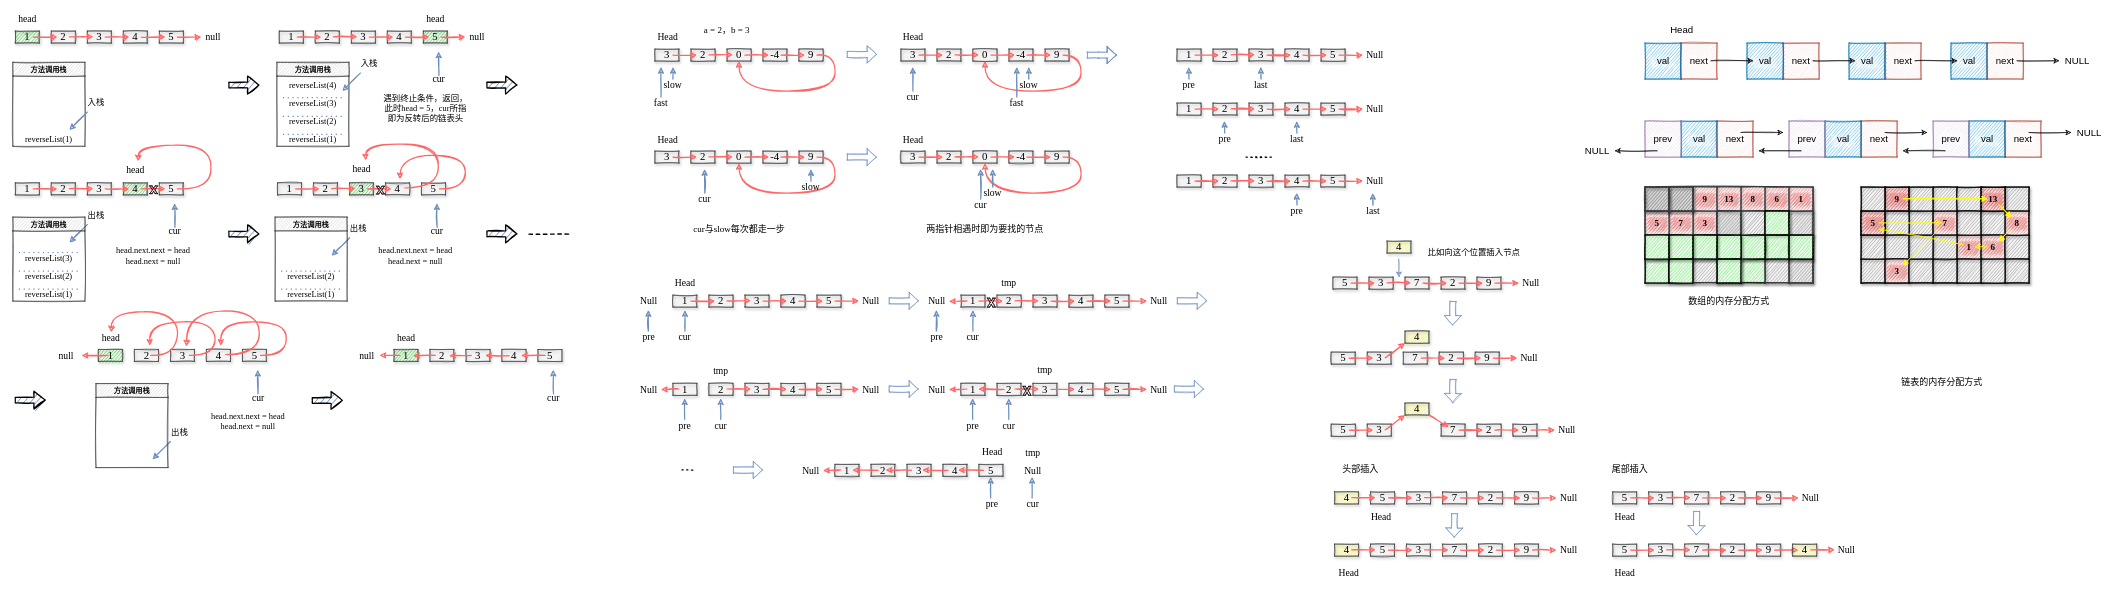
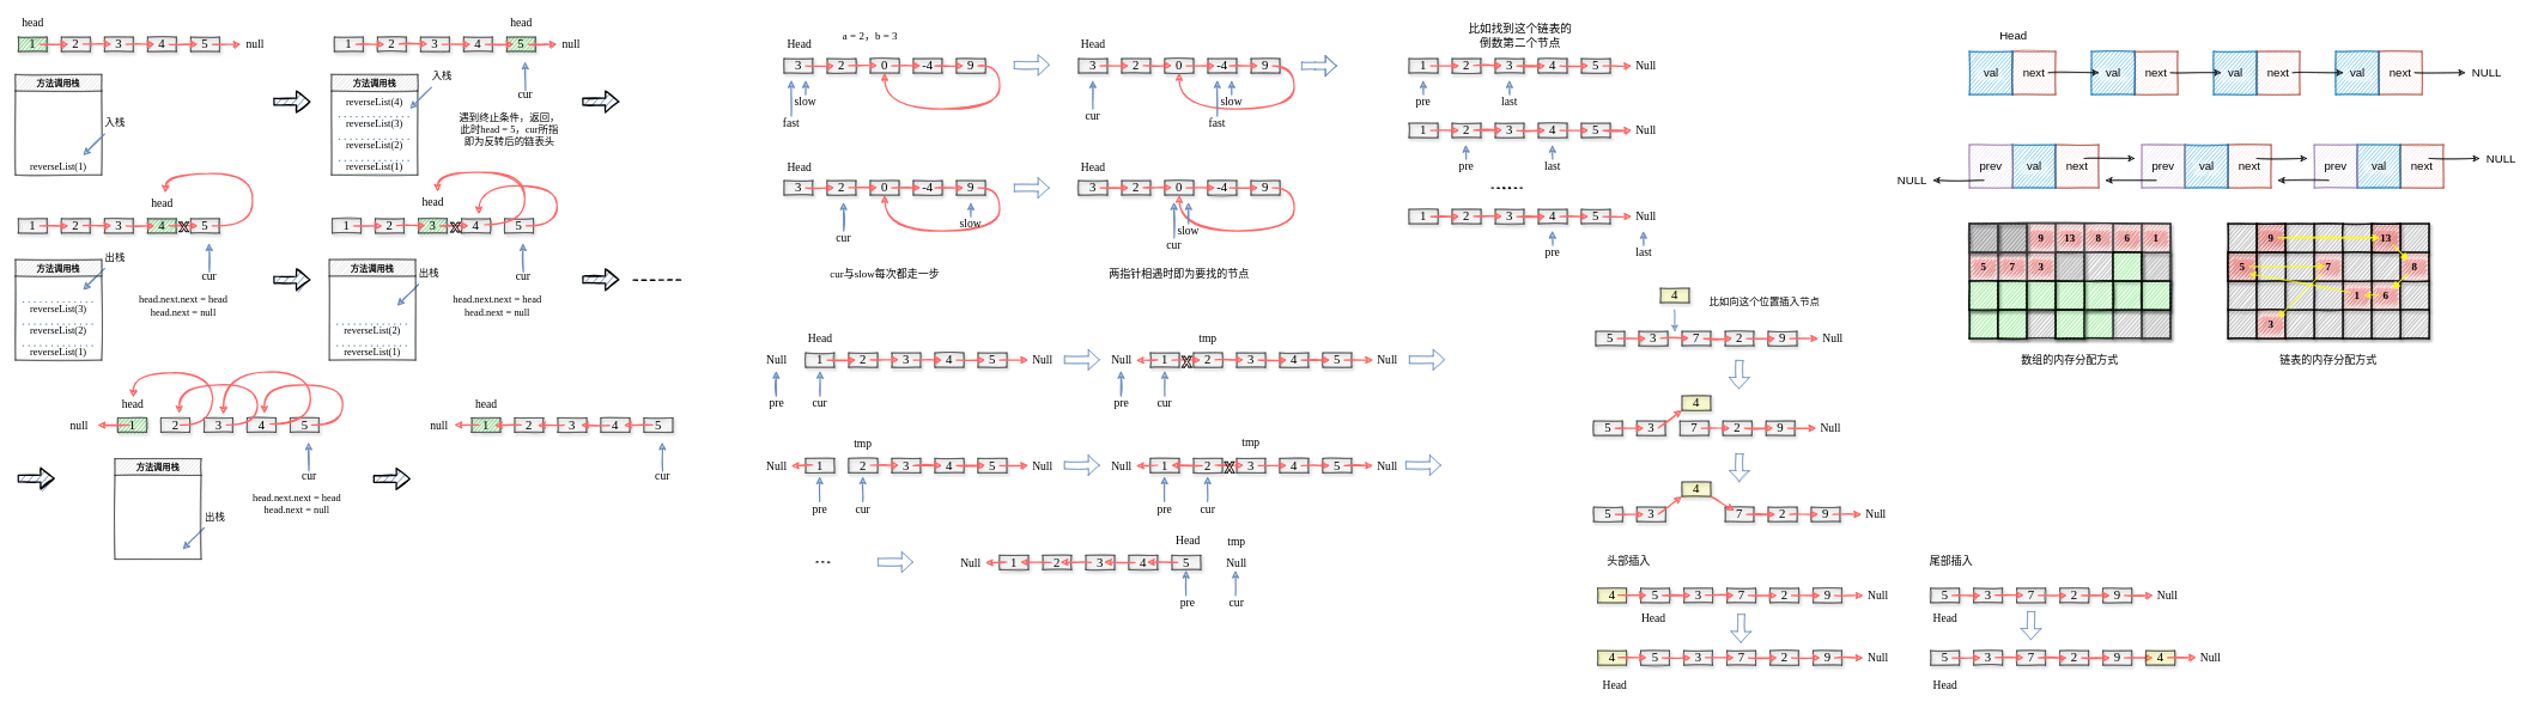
+ <mxCell id="185" value="比如找到这个链表的倒数第二个节点" style="text;html=1;strokeColor=none;fillColor=none;align=center;verticalAlign=middle;whiteSpace=wrap;rounded=0;shadow=1;glass=0;sketch=1;fontFamily=Comic Sans MS;fontSize=16;" parent="1" vertex="1"><mxGeometry x="2041" y="39" width="150" height="20" as="geometry" /></mxCell>
- <mxCell id="169" value="链表的内存分配方式" style="text;html=1;strokeColor=none;fillColor=none;align=center;verticalAlign=middle;whiteSpace=wrap;rounded=0;shadow=1;glass=0;sketch=1;fontFamily=Times New Roman;fontSize=15;" parent="1" vertex="1"><mxGeometry x="3136" y="626" width="200" height="20" as="geometry" /></mxCell>
+ <mxCell id="169" value="链表的内存分配方式" style="text;html=1;strokeColor=none;fillColor=none;align=center;verticalAlign=middle;whiteSpace=wrap;rounded=0;shadow=1;glass=0;sketch=1;fontFamily=Times New Roman;fontSize=15;" parent="1" vertex="1"><mxGeometry x="3141" y="491" width="200" height="20" as="geometry" /></mxCell>
